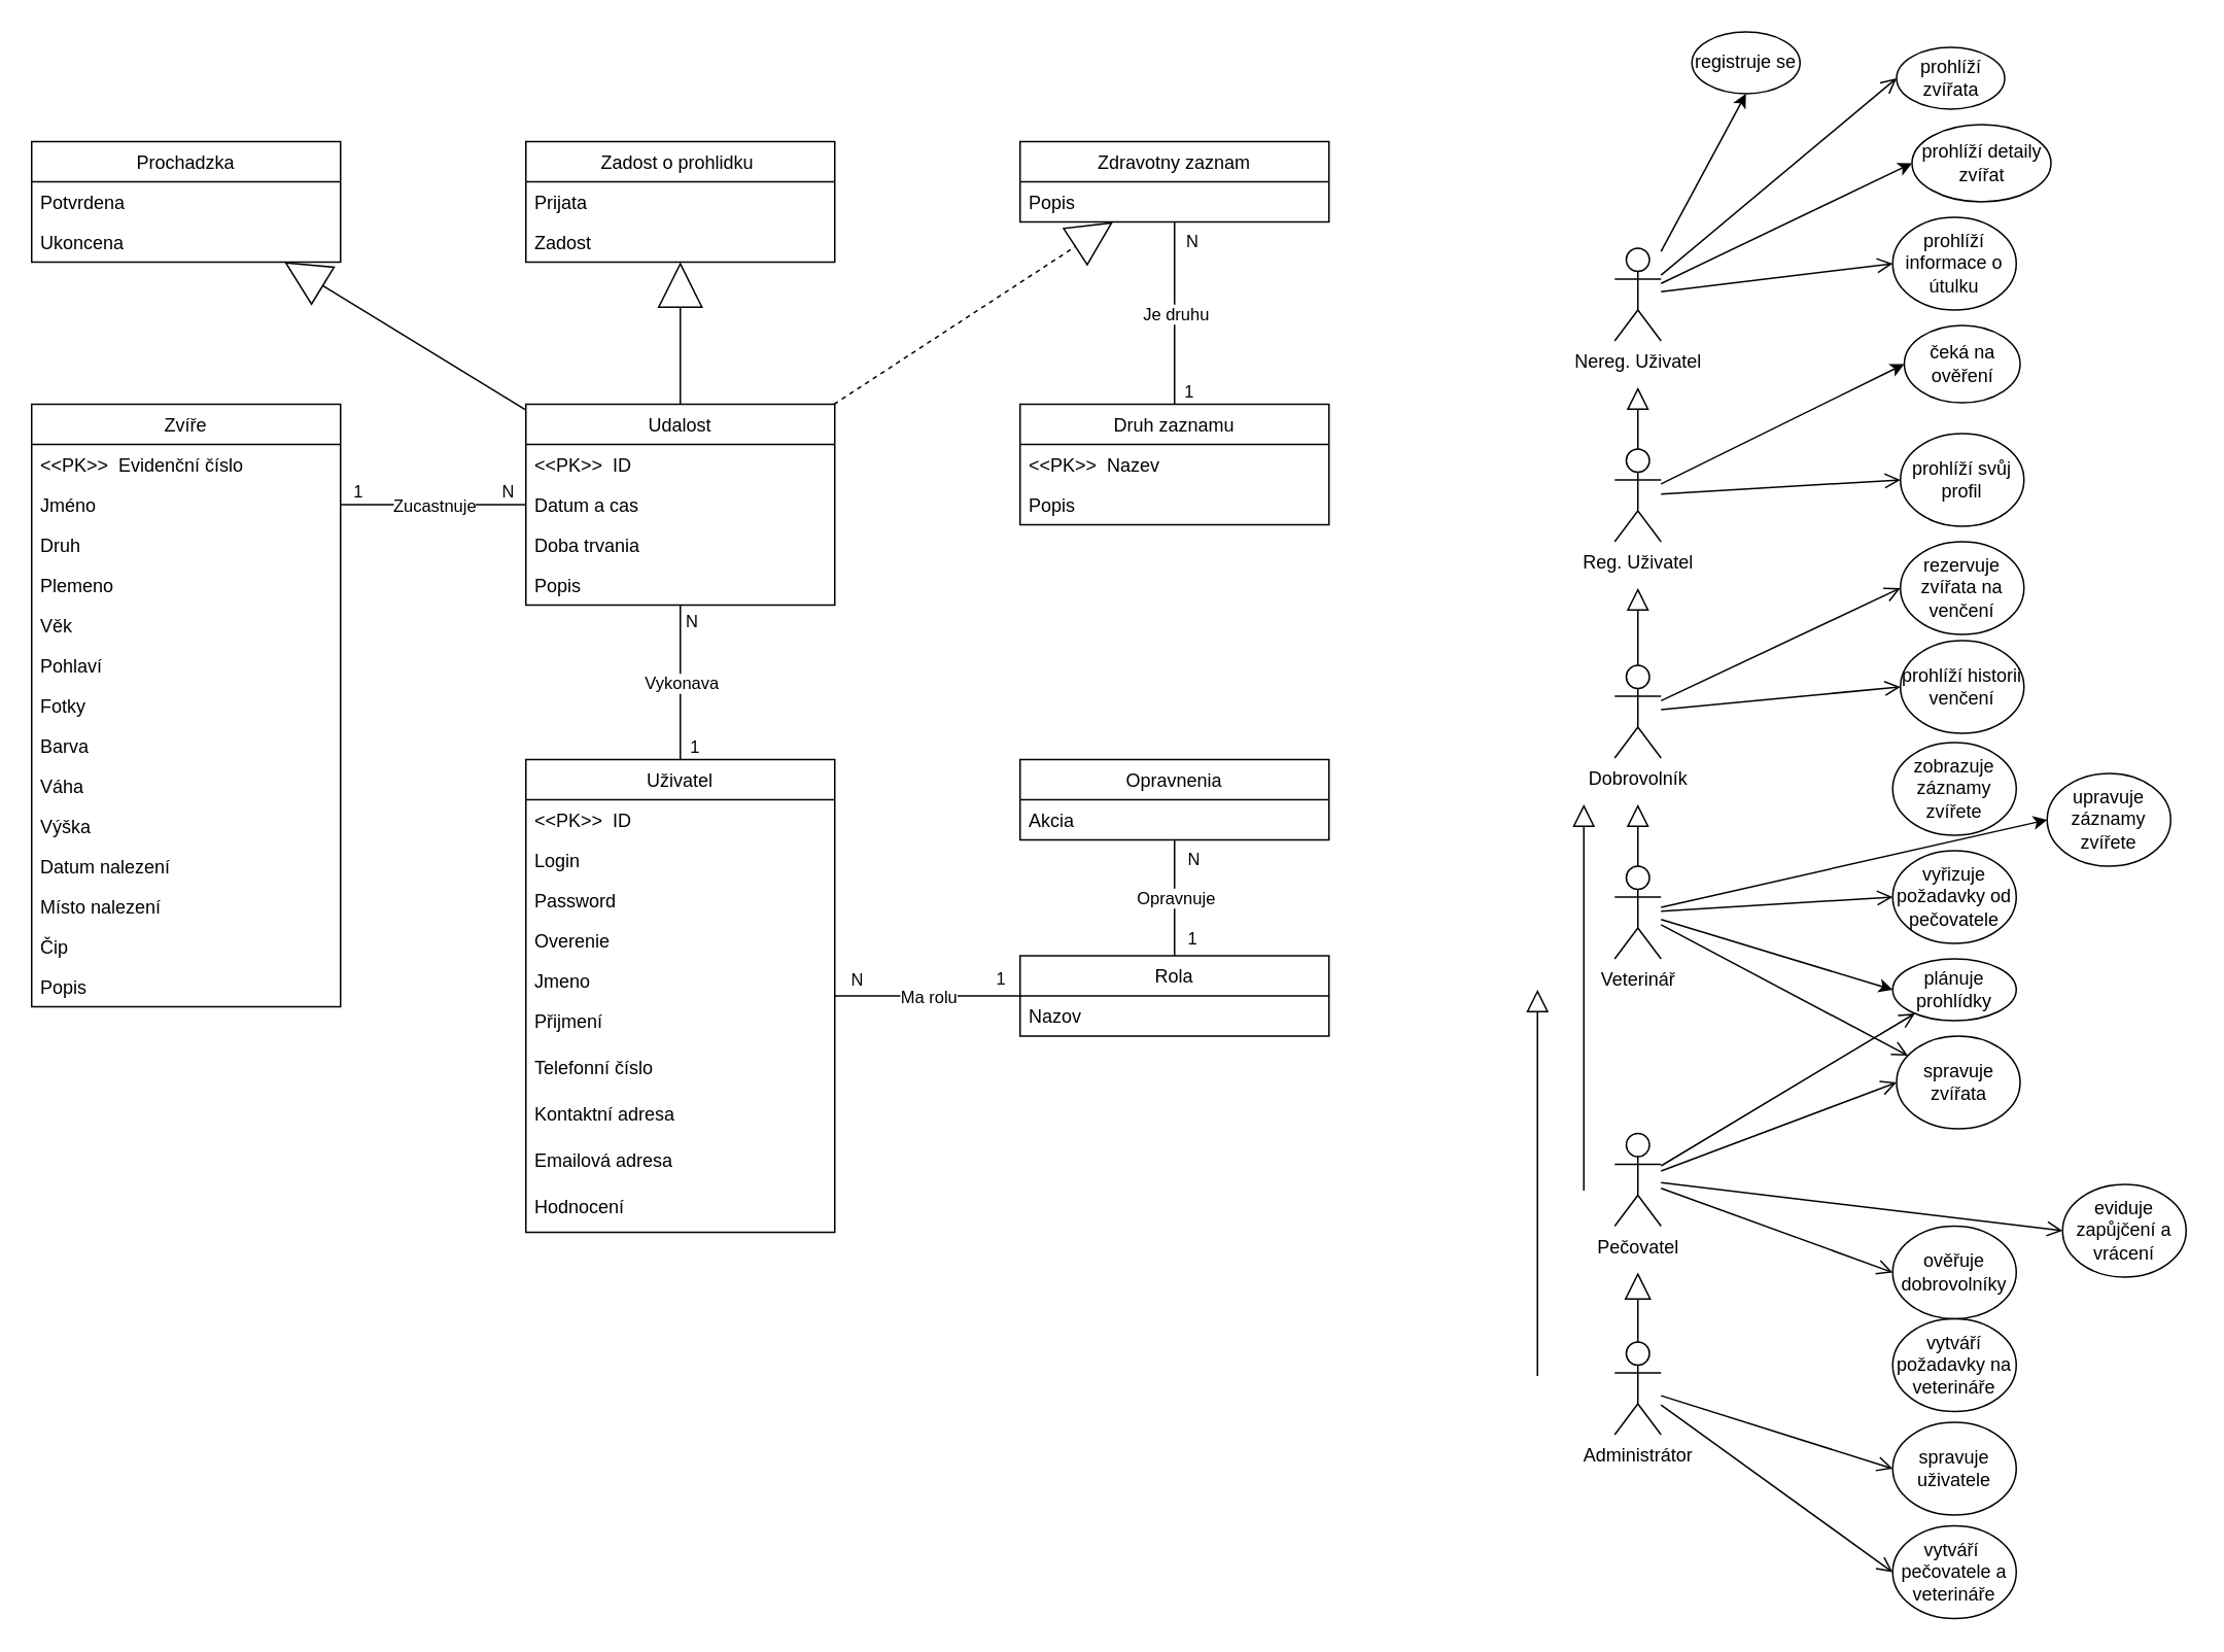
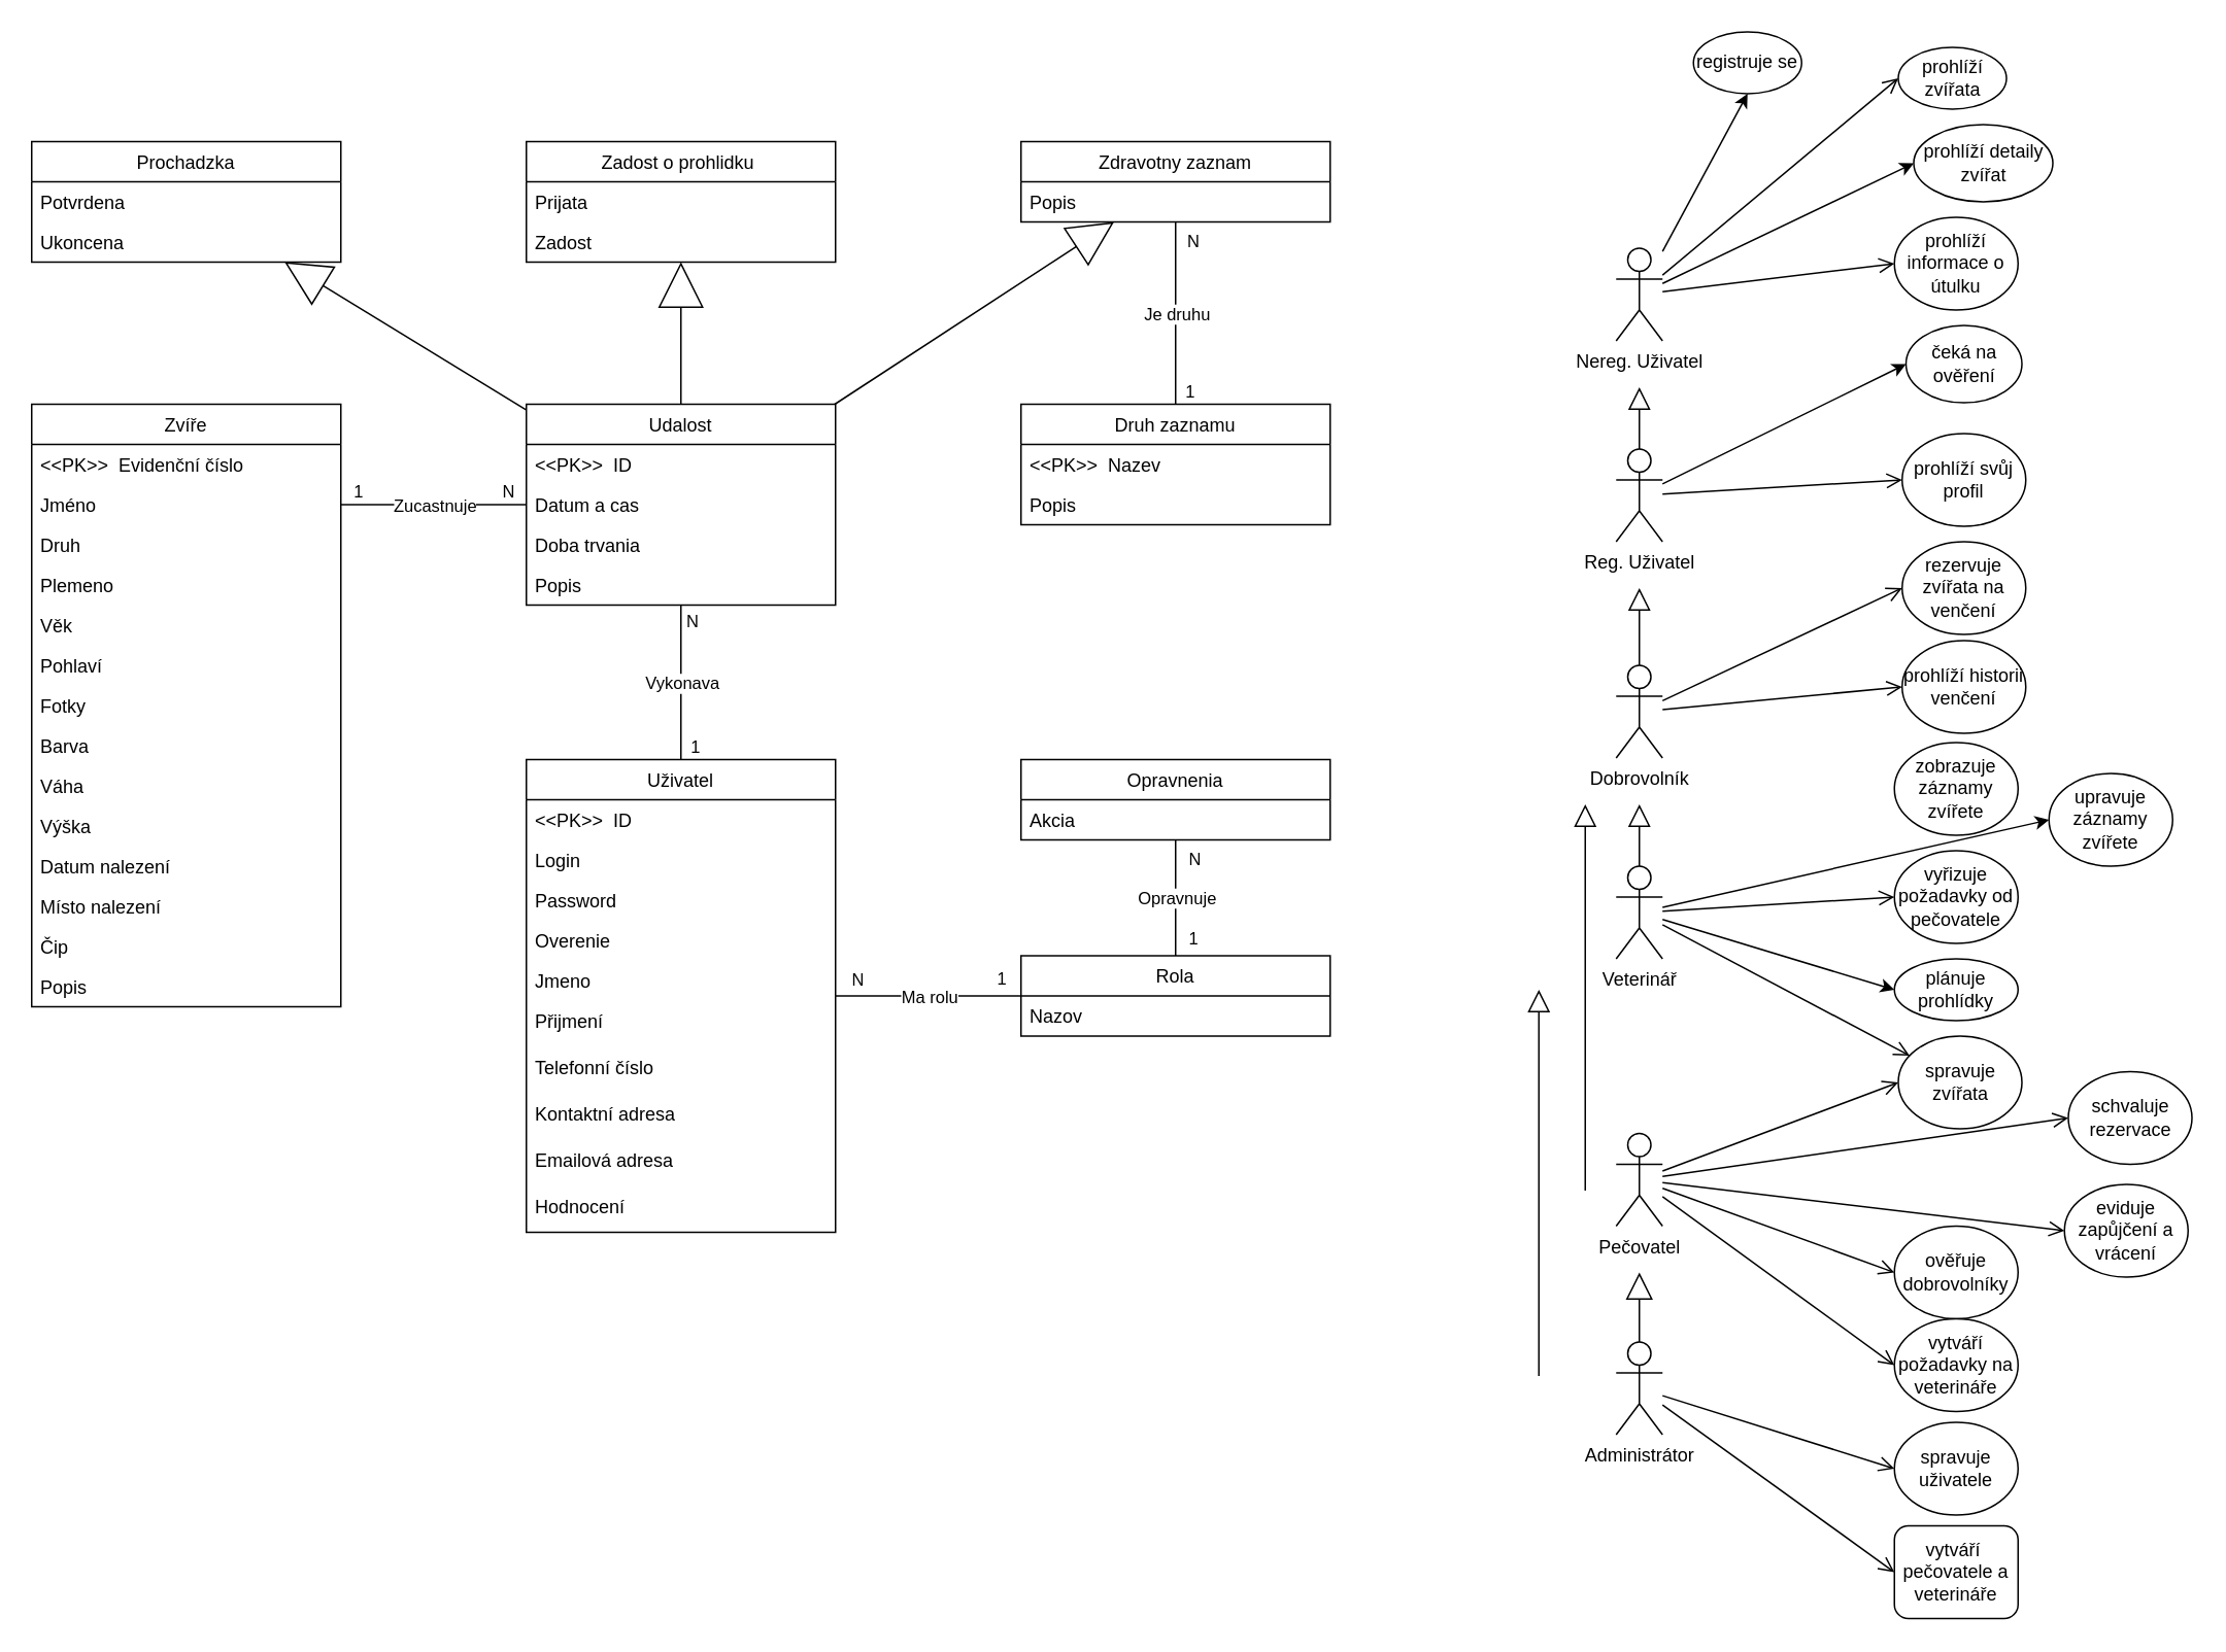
- <mxCell id="28" style="edgeStyle=none;html=1;endArrow=block;endFill=0;jumpSize=6;endSize=27;dashed=1;" parent="1" source="29" target="101" edge="1"><mxGeometry relative="1" as="geometry" /></mxCell>
+ <mxCell id="28" style="edgeStyle=none;html=1;endArrow=block;endFill=0;jumpSize=6;endSize=27;" parent="1" source="29" target="101" edge="1"><mxGeometry relative="1" as="geometry" /></mxCell>
- <mxCell id="54" style="edgeStyle=none;html=1;startArrow=none;startFill=0;endArrow=open;endFill=0;startSize=15;endSize=8;strokeWidth=1;" parent="1" source="55" target="92" edge="1"><mxGeometry relative="1" as="geometry" /></mxCell>
+ <mxCell id="54" style="edgeStyle=none;html=1;entryX=0;entryY=0.5;entryDx=0;entryDy=0;startArrow=none;startFill=0;endArrow=open;endFill=0;startSize=15;endSize=8;strokeWidth=1;" parent="1" source="55" target="86" edge="1"><mxGeometry relative="1" as="geometry" /></mxCell>
+ <mxCell id="87" value="schvaluje rezervace" style="ellipse;whiteSpace=wrap;html=1;" parent="1" vertex="1"><mxGeometry x="1337.5" y="693" width="80" height="60" as="geometry" /></mxCell>
+ <mxCell id="50" style="edgeStyle=none;html=1;entryX=0;entryY=0.5;entryDx=0;entryDy=0;startArrow=none;startFill=0;endArrow=open;endFill=0;startSize=15;endSize=8;strokeWidth=1;" parent="1" source="55" target="87" edge="1"><mxGeometry relative="1" as="geometry" /></mxCell>
- <mxCell id="74" value="vytváří&amp;nbsp; pečovatele a veterináře" style="ellipse;whiteSpace=wrap;html=1;" parent="1" vertex="1"><mxGeometry x="1225" y="987" width="80" height="60" as="geometry" /></mxCell>
+ <mxCell id="74" value="vytváří&amp;nbsp; pečovatele a veterináře" style="whiteSpace=wrap;html=1;rounded=1;" parent="1" vertex="1"><mxGeometry x="1225" y="987" width="80" height="60" as="geometry" /></mxCell>
